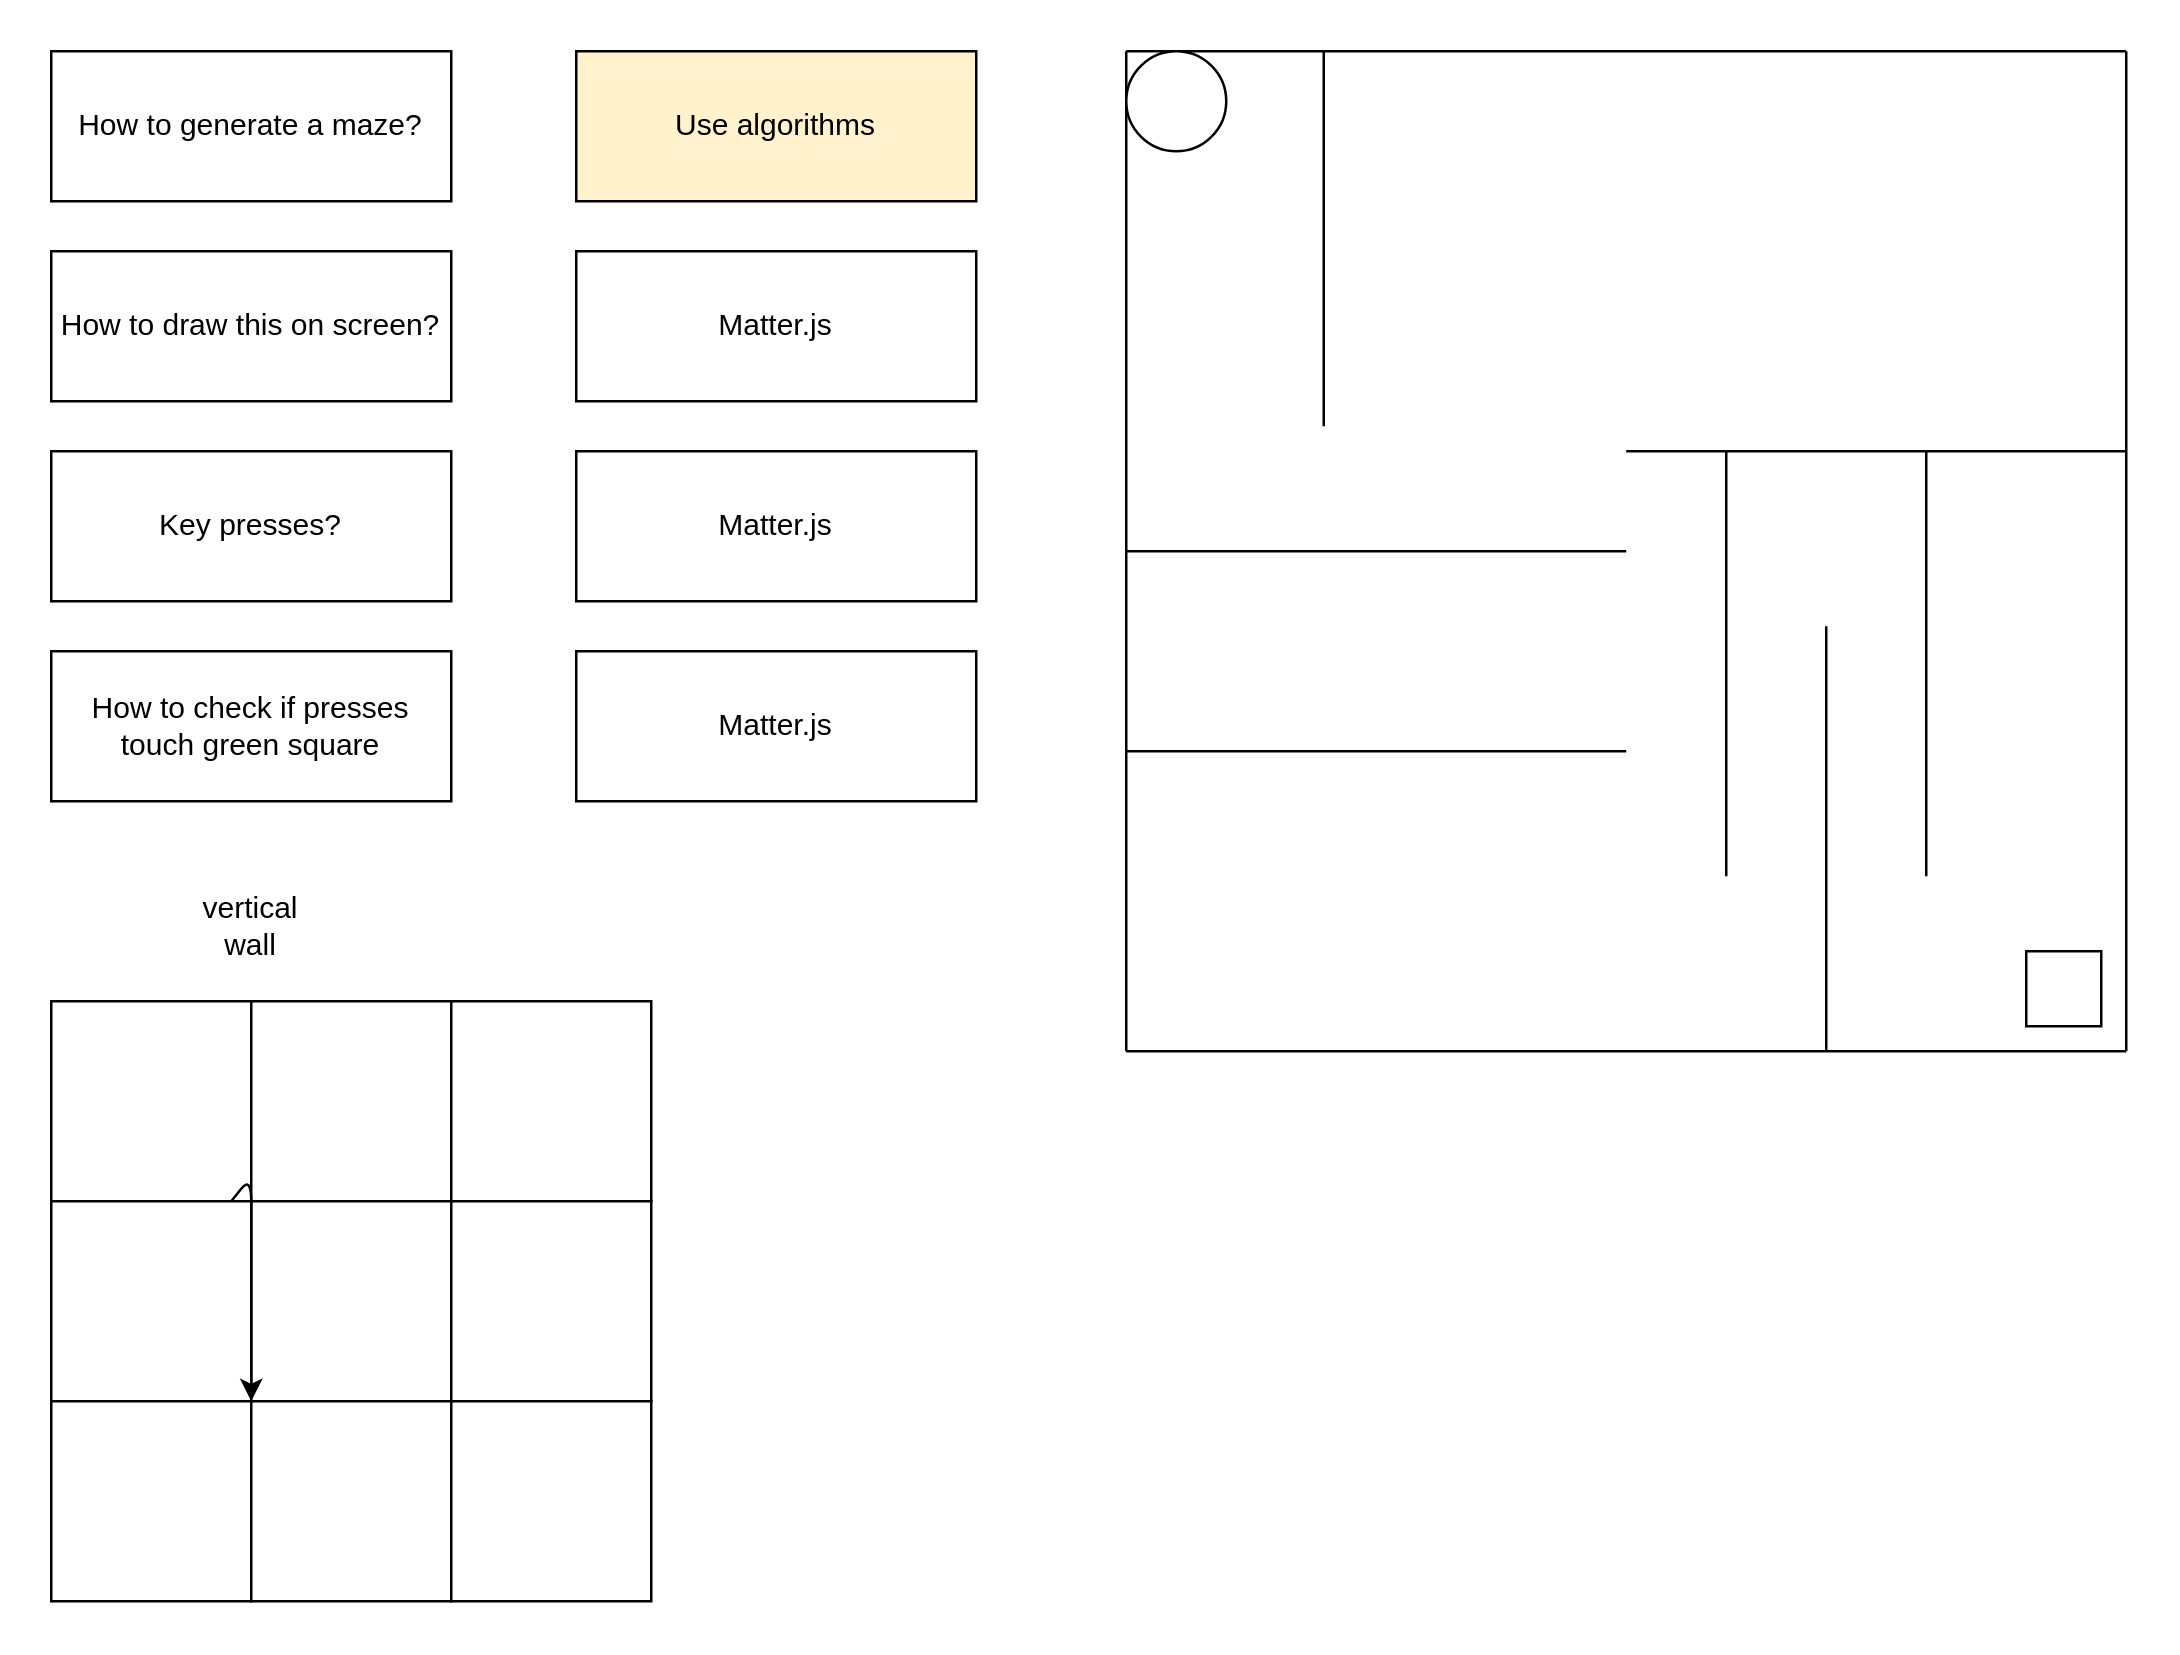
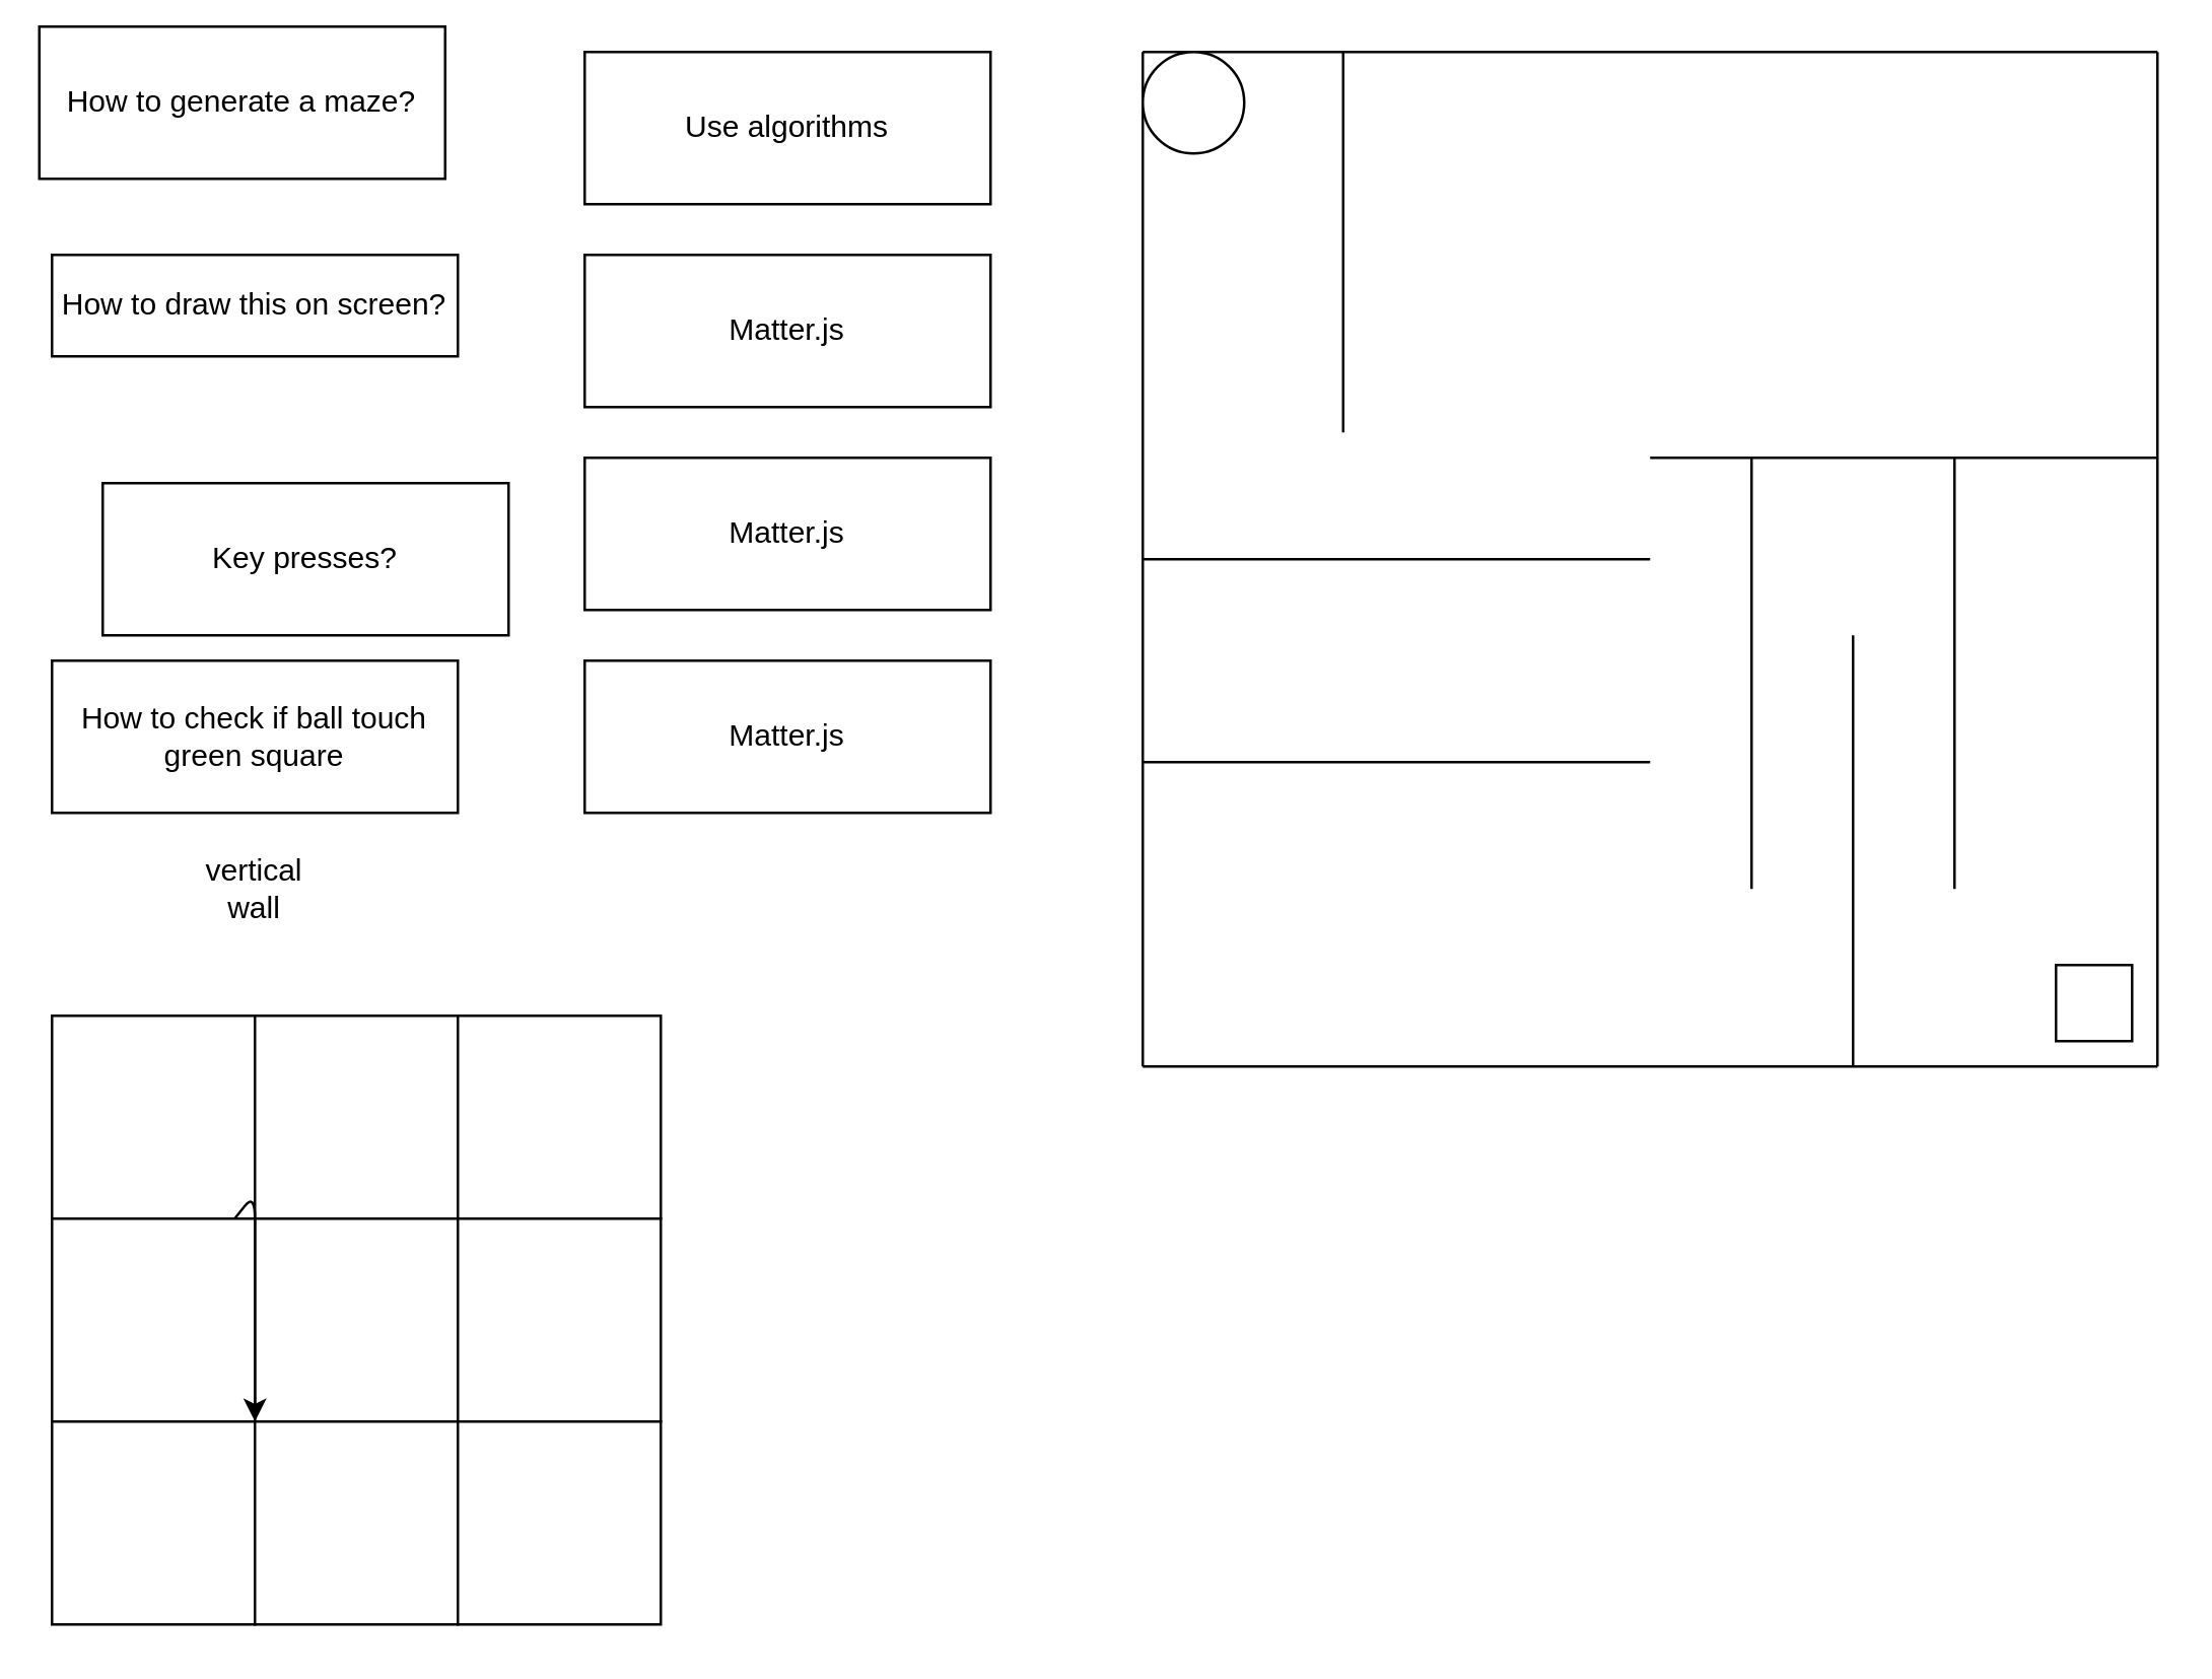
- <mxCell id="3" value="How to generate a maze?" style="rounded=0;whiteSpace=wrap;html=1;" parent="1" vertex="1"><mxGeometry x="20" y="20" width="160" height="60" as="geometry" /></mxCell>
+ <mxCell id="3" value="How to generate a maze?" style="rounded=0;whiteSpace=wrap;html=1;" parent="1" vertex="1"><mxGeometry x="15" y="10" width="160" height="60" as="geometry" /></mxCell>
- <mxCell id="4" value="Use algorithms" style="rounded=0;whiteSpace=wrap;html=1;fillColor=#fff2cc;" parent="1" vertex="1"><mxGeometry x="230" y="20" width="160" height="60" as="geometry" /></mxCell>
+ <mxCell id="4" value="Use algorithms" style="rounded=0;whiteSpace=wrap;html=1;" parent="1" vertex="1"><mxGeometry x="230" y="20" width="160" height="60" as="geometry" /></mxCell>
- <mxCell id="5" value="How to draw this on screen?" style="rounded=0;whiteSpace=wrap;html=1;" parent="1" vertex="1"><mxGeometry x="20" y="100" width="160" height="60" as="geometry" /></mxCell>
+ <mxCell id="5" value="How to draw this on screen?" style="rounded=0;whiteSpace=wrap;html=1;" parent="1" vertex="1"><mxGeometry x="20" y="100" width="160" height="40" as="geometry" /></mxCell>
- <mxCell id="6" value="Key presses?" style="rounded=0;whiteSpace=wrap;html=1;" parent="1" vertex="1"><mxGeometry x="20" y="180" width="160" height="60" as="geometry" /></mxCell>
+ <mxCell id="6" value="Key presses?" style="rounded=0;whiteSpace=wrap;html=1;" parent="1" vertex="1"><mxGeometry x="40" y="190" width="160" height="60" as="geometry" /></mxCell>
- <mxCell id="7" value="How to check if presses touch green square" style="rounded=0;whiteSpace=wrap;html=1;" parent="1" vertex="1"><mxGeometry x="20" y="260" width="160" height="60" as="geometry" /></mxCell>
+ <mxCell id="7" value="How to check if ball touch green square" style="rounded=0;whiteSpace=wrap;html=1;" parent="1" vertex="1"><mxGeometry x="20" y="260" width="160" height="60" as="geometry" /></mxCell>
- <mxCell id="32" value="vertical wall&lt;br&gt;" style="text;html=1;strokeColor=none;fillColor=none;align=center;verticalAlign=middle;whiteSpace=wrap;rounded=0;" vertex="1" parent="1"><mxGeometry x="80" y="360" width="40" height="20" as="geometry" /></mxCell>
+ <mxCell id="32" value="vertical wall&lt;br&gt;" style="text;html=1;strokeColor=none;fillColor=none;align=center;verticalAlign=middle;whiteSpace=wrap;rounded=0;" vertex="1" parent="1"><mxGeometry x="80" y="340" width="40" height="20" as="geometry" /></mxCell>
